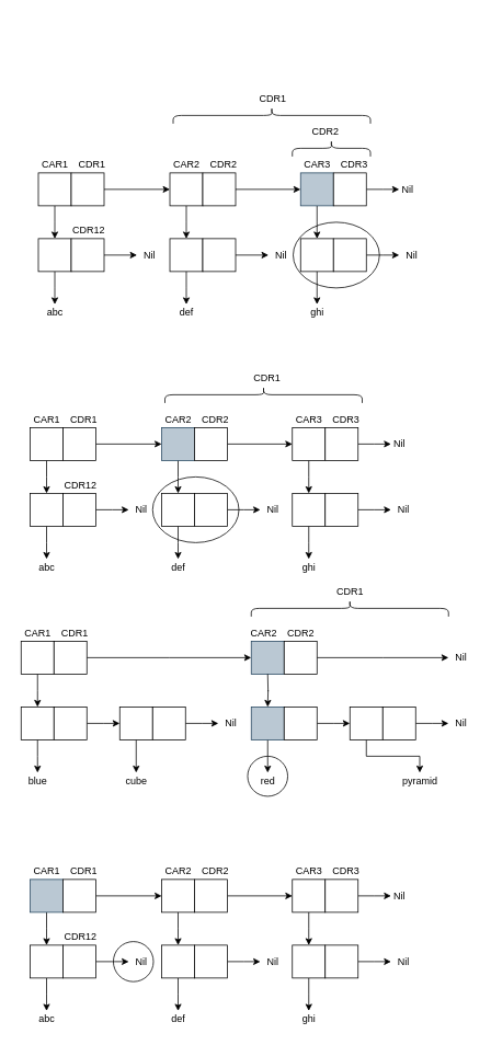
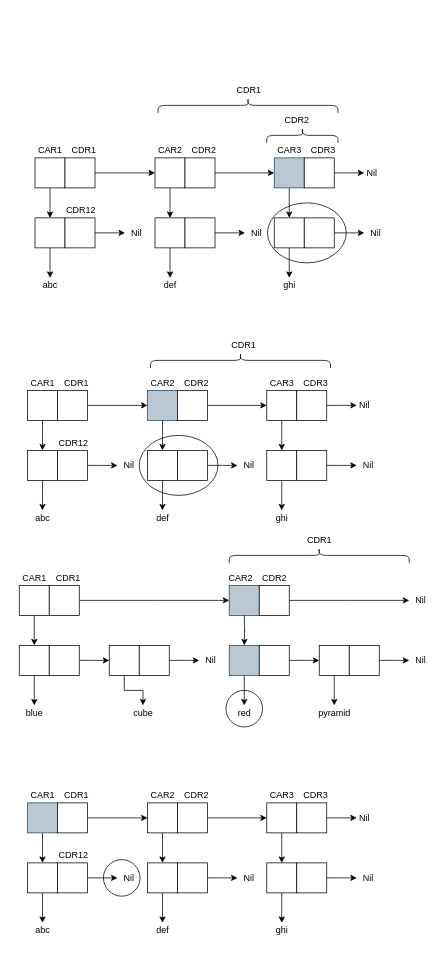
- <mxCell id="15" value="cube" style="text;html=1;align=center;verticalAlign=middle;resizable=0;points=[];autosize=1;" vertex="1" parent="1"><mxGeometry x="145" y="940" width="40" height="20" as="geometry" /></mxCell>
+ <mxCell id="15" value="cube" style="text;html=1;align=center;verticalAlign=middle;resizable=0;points=[];autosize=1;" vertex="1" parent="1"><mxGeometry x="170" y="940" width="40" height="20" as="geometry" /></mxCell>
- <mxCell id="30" value="pyramid" style="text;html=1;align=center;verticalAlign=middle;resizable=0;points=[];autosize=1;" vertex="1" parent="1"><mxGeometry x="480" y="940" width="60" height="20" as="geometry" /></mxCell>
+ <mxCell id="30" value="pyramid" style="text;html=1;align=center;verticalAlign=middle;resizable=0;points=[];autosize=1;" vertex="1" parent="1"><mxGeometry x="415" y="940" width="60" height="20" as="geometry" /></mxCell>
